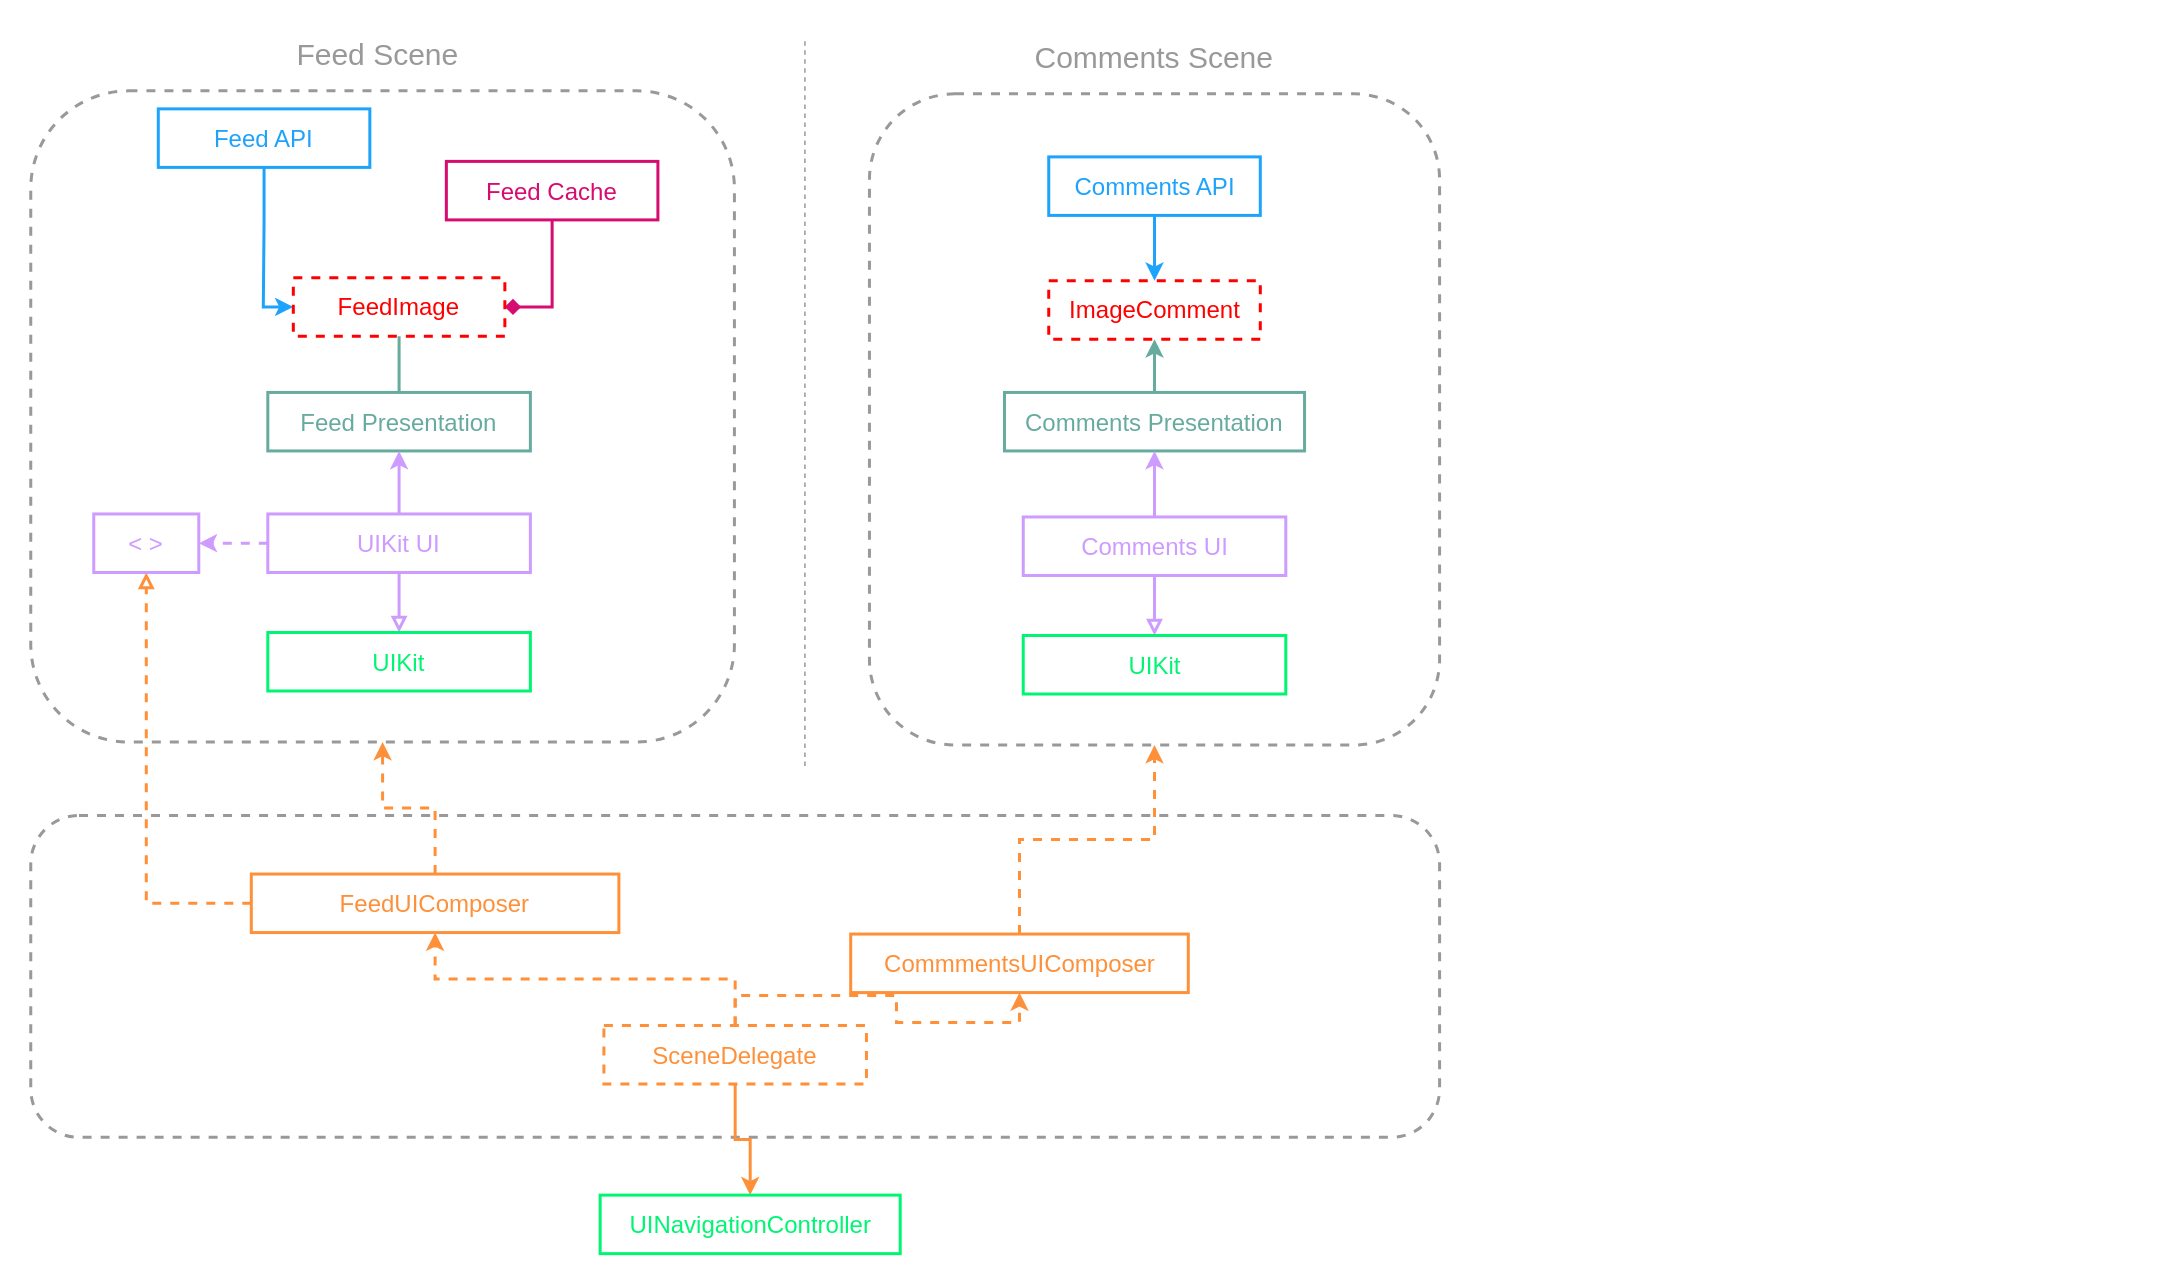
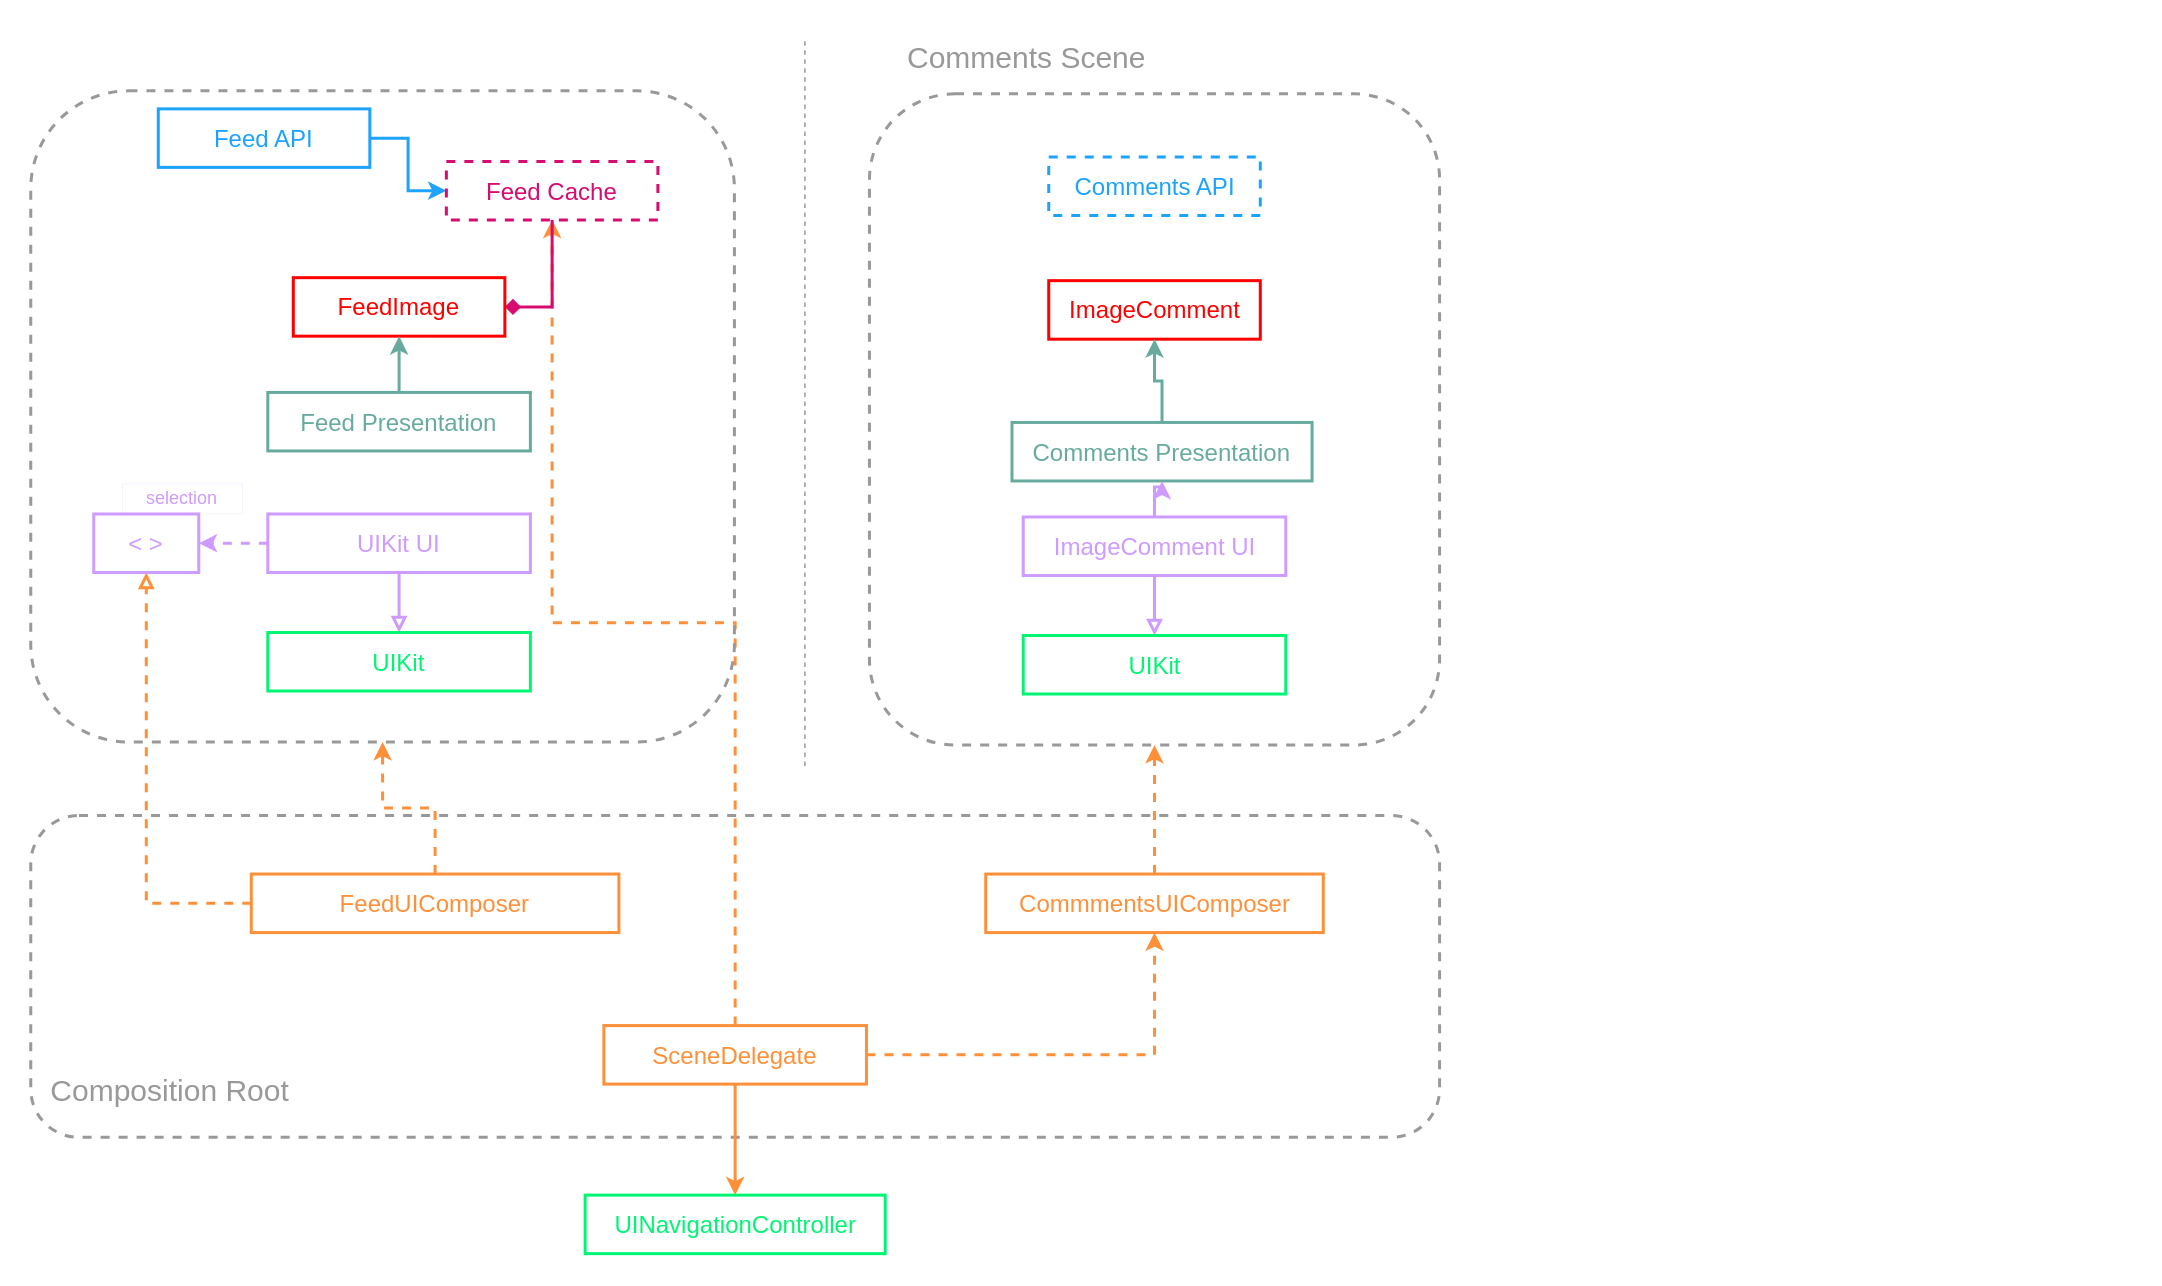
- <mxCell id="33" value="Feed Scene" style="text;html=1;strokeColor=none;fillColor=none;align=center;verticalAlign=middle;whiteSpace=wrap;rounded=0;strokeWidth=0;fontColor=#999999;fontStyle=0;fontSize=20;" vertex="1" parent="1"><mxGeometry x="188" y="20" width="127" height="30" as="geometry" /></mxCell>
- <mxCell id="44" value="Comments Scene" style="text;html=1;strokeColor=none;fillColor=none;align=center;verticalAlign=middle;whiteSpace=wrap;rounded=0;strokeWidth=0;fontColor=#999999;fontStyle=0;fontSize=20;" vertex="1" parent="1"><mxGeometry x="681" y="22" width="176" height="30" as="geometry" /></mxCell>
+ <mxCell id="44" value="Comments Scene" style="text;html=1;strokeColor=none;fillColor=none;align=center;verticalAlign=middle;whiteSpace=wrap;rounded=0;strokeWidth=0;fontColor=#999999;fontStyle=0;fontSize=20;" vertex="1" parent="1"><mxGeometry x="596" y="22" width="176" height="30" as="geometry" /></mxCell>
- <mxCell id="36" value="&lt;font style=&quot;font-size: 16px;&quot;&gt;Comments API&lt;/font&gt;" style="rounded=0;whiteSpace=wrap;html=1;fillColor=none;strokeColor=#1EA3FC;strokeWidth=2;fontColor=#1EA3FC;fontSize=16;" vertex="1" parent="1"><mxGeometry x="698.5" y="104" width="141" height="39" as="geometry" /></mxCell>
+ <mxCell id="36" value="&lt;font style=&quot;font-size: 16px;&quot;&gt;Comments API&lt;/font&gt;" style="rounded=0;whiteSpace=wrap;html=1;fillColor=none;strokeColor=#1EA3FC;strokeWidth=2;fontColor=#1EA3FC;fontSize=16;dashed=1;" vertex="1" parent="1"><mxGeometry x="698.5" y="104" width="141" height="39" as="geometry" /></mxCell>
- <mxCell id="22" value="&lt;font style=&quot;font-size: 16px;&quot;&gt;Feed Cache&lt;/font&gt;" style="rounded=0;whiteSpace=wrap;html=1;fillColor=none;strokeColor=#D70C70;strokeWidth=2;fontColor=#D70C70;fontSize=16;" vertex="1" parent="1"><mxGeometry x="297" y="107" width="141" height="39" as="geometry" /></mxCell>
+ <mxCell id="22" value="&lt;font style=&quot;font-size: 16px;&quot;&gt;Feed Cache&lt;/font&gt;" style="rounded=0;whiteSpace=wrap;html=1;fillColor=none;strokeColor=#D70C70;strokeWidth=2;fontColor=#D70C70;fontSize=16;dashed=1;" vertex="1" parent="1"><mxGeometry x="297" y="107" width="141" height="39" as="geometry" /></mxCell>
- <mxCell id="35" style="edgeStyle=orthogonalEdgeStyle;rounded=0;orthogonalLoop=1;jettySize=auto;html=1;entryX=0.5;entryY=0;entryDx=0;entryDy=0;strokeWidth=2;strokeColor=#1EA3FC;" edge="1" parent="1" source="36" target="37"><mxGeometry relative="1" as="geometry" /></mxCell>
- <mxCell id="19" style="edgeStyle=orthogonalEdgeStyle;rounded=0;orthogonalLoop=1;jettySize=auto;html=1;entryX=0;entryY=0.5;entryDx=0;entryDy=0;strokeColor=#1EA3FC;strokeWidth=2;" edge="1" parent="1" source="20" target="23"><mxGeometry relative="1" as="geometry" /></mxCell>
+ <mxCell id="19" style="edgeStyle=orthogonalEdgeStyle;rounded=0;orthogonalLoop=1;jettySize=auto;html=1;strokeColor=#1EA3FC;strokeWidth=2;" edge="1" parent="1" source="20" target="22"><mxGeometry relative="1" as="geometry" /></mxCell>
- <mxCell id="23" value="&lt;font style=&quot;font-size: 16px;&quot;&gt;FeedImage&lt;/font&gt;" style="rounded=0;whiteSpace=wrap;html=1;fillColor=none;strokeColor=#FF0000;strokeWidth=2;fontColor=#FF0000;fontSize=16;dashed=1;" vertex="1" parent="1"><mxGeometry x="195" y="184.5" width="141" height="39" as="geometry" /></mxCell>
+ <mxCell id="23" value="&lt;font style=&quot;font-size: 16px;&quot;&gt;FeedImage&lt;/font&gt;" style="rounded=0;whiteSpace=wrap;html=1;fillColor=none;strokeColor=#FF0000;strokeWidth=2;fontColor=#FF0000;fontSize=16;" vertex="1" parent="1"><mxGeometry x="195" y="184.5" width="141" height="39" as="geometry" /></mxCell>
- <mxCell id="37" value="&lt;font style=&quot;font-size: 16px;&quot;&gt;ImageComment&lt;/font&gt;" style="rounded=0;whiteSpace=wrap;html=1;fillColor=none;strokeColor=#FF0000;strokeWidth=2;fontColor=#FF0000;fontSize=16;dashed=1;" vertex="1" parent="1"><mxGeometry x="698.5" y="186.5" width="141" height="39" as="geometry" /></mxCell>
+ <mxCell id="37" value="&lt;font style=&quot;font-size: 16px;&quot;&gt;ImageComment&lt;/font&gt;" style="rounded=0;whiteSpace=wrap;html=1;fillColor=none;strokeColor=#FF0000;strokeWidth=2;fontColor=#FF0000;fontSize=16;" vertex="1" parent="1"><mxGeometry x="698.5" y="186.5" width="141" height="39" as="geometry" /></mxCell>
- <mxCell id="24" style="edgeStyle=orthogonalEdgeStyle;rounded=0;orthogonalLoop=1;jettySize=auto;html=1;entryX=0.5;entryY=1;entryDx=0;entryDy=0;strokeColor=#67AB9F;strokeWidth=2;endArrow=none;" edge="1" parent="1" source="25" target="23"><mxGeometry relative="1" as="geometry" /></mxCell>
+ <mxCell id="24" style="edgeStyle=orthogonalEdgeStyle;rounded=0;orthogonalLoop=1;jettySize=auto;html=1;entryX=0.5;entryY=1;entryDx=0;entryDy=0;strokeColor=#67AB9F;strokeWidth=2;" edge="1" parent="1" source="25" target="23"><mxGeometry relative="1" as="geometry" /></mxCell>
- <mxCell id="39" value="&lt;font style=&quot;font-size: 16px;&quot;&gt;Comments Presentation&lt;/font&gt;" style="rounded=0;whiteSpace=wrap;html=1;fillColor=none;strokeColor=#67AB9F;strokeWidth=2;fontColor=#67AB9F;fontSize=16;" vertex="1" parent="1"><mxGeometry x="669" y="261" width="200" height="39" as="geometry" /></mxCell>
+ <mxCell id="39" value="&lt;font style=&quot;font-size: 16px;&quot;&gt;Comments Presentation&lt;/font&gt;" style="rounded=0;whiteSpace=wrap;html=1;fillColor=none;strokeColor=#67AB9F;strokeWidth=2;fontColor=#67AB9F;fontSize=16;" vertex="1" parent="1"><mxGeometry x="674" y="281" width="200" height="39" as="geometry" /></mxCell>
- <mxCell id="26" style="edgeStyle=orthogonalEdgeStyle;rounded=0;orthogonalLoop=1;jettySize=auto;html=1;entryX=0.5;entryY=1;entryDx=0;entryDy=0;strokeColor=#CE9BFF;strokeWidth=2;" edge="1" parent="1" source="29" target="25"><mxGeometry relative="1" as="geometry" /></mxCell>
+ <mxCell id="32" value="selection" style="text;html=1;strokeColor=#CE9BFF;fillColor=none;align=center;verticalAlign=middle;whiteSpace=wrap;rounded=0;strokeWidth=0;fontColor=#CE9BFF;fontStyle=0;fontSize=12;" vertex="1" parent="1"><mxGeometry x="81" y="322" width="80" height="20" as="geometry" /></mxCell>
- <mxCell id="42" value="&lt;font style=&quot;font-size: 16px;&quot;&gt;Comments UI&lt;/font&gt;" style="rounded=0;whiteSpace=wrap;html=1;fillColor=none;strokeColor=#CE9BFF;strokeWidth=2;fontColor=#CE9BFF;fontSize=16;" vertex="1" parent="1"><mxGeometry x="681.5" y="344" width="175" height="39" as="geometry" /></mxCell>
+ <mxCell id="42" value="&lt;font style=&quot;font-size: 16px;&quot;&gt;ImageComment UI&lt;/font&gt;" style="rounded=0;whiteSpace=wrap;html=1;fillColor=none;strokeColor=#CE9BFF;strokeWidth=2;fontColor=#CE9BFF;fontSize=16;" vertex="1" parent="1"><mxGeometry x="681.5" y="344" width="175" height="39" as="geometry" /></mxCell>
- <mxCell id="16" value="CommmentsUIComposer" style="rounded=0;whiteSpace=wrap;html=1;fillColor=none;strokeColor=#FE9039;strokeWidth=2;fontColor=#FE9039;fontSize=16;" vertex="1" parent="1"><mxGeometry x="566.5" y="622" width="225" height="39" as="geometry" /></mxCell>
+ <mxCell id="16" value="CommmentsUIComposer" style="rounded=0;whiteSpace=wrap;html=1;fillColor=none;strokeColor=#FE9039;strokeWidth=2;fontColor=#FE9039;fontSize=16;" vertex="1" parent="1"><mxGeometry x="656.5" y="582" width="225" height="39" as="geometry" /></mxCell>
- <mxCell id="9" style="edgeStyle=orthogonalEdgeStyle;rounded=0;orthogonalLoop=1;jettySize=auto;html=1;entryX=0.5;entryY=1;entryDx=0;entryDy=0;strokeWidth=2;strokeColor=#FE9039;dashed=1;" edge="1" parent="1" source="11" target="14"><mxGeometry relative="1" as="geometry" /></mxCell>
+ <mxCell id="9" style="edgeStyle=orthogonalEdgeStyle;rounded=0;orthogonalLoop=1;jettySize=auto;html=1;strokeWidth=2;strokeColor=#FE9039;dashed=1;" edge="1" parent="1" source="11" target="22"><mxGeometry relative="1" as="geometry" /></mxCell>
- <mxCell id="11" value="SceneDelegate" style="rounded=0;whiteSpace=wrap;html=1;fillColor=none;strokeColor=#FE9039;strokeWidth=2;fontColor=#FE9039;fontSize=16;dashed=1;" parent="1" vertex="1"><mxGeometry x="402" y="683" width="175" height="39" as="geometry" /></mxCell>
+ <mxCell id="11" value="SceneDelegate" style="rounded=0;whiteSpace=wrap;html=1;fillColor=none;strokeColor=#FE9039;strokeWidth=2;fontColor=#FE9039;fontSize=16;" parent="1" vertex="1"><mxGeometry x="402" y="683" width="175" height="39" as="geometry" /></mxCell>
+ <mxCell id="46" value="Composition Root" style="text;html=1;strokeColor=none;fillColor=none;align=center;verticalAlign=middle;whiteSpace=wrap;rounded=0;strokeWidth=0;fontColor=#999999;fontStyle=0;fontSize=20;" vertex="1" parent="1"><mxGeometry x="25" y="711" width="176" height="30" as="geometry" /></mxCell>
- <mxCell id="17" value="&lt;font style=&quot;font-size: 16px;&quot;&gt;UINavigationController&lt;/font&gt;" style="rounded=0;whiteSpace=wrap;html=1;fillColor=none;strokeColor=#00F573;strokeWidth=2;fontColor=#00F573;fontSize=16;" vertex="1" parent="1"><mxGeometry x="399.5" y="796" width="200" height="39" as="geometry" /></mxCell>
+ <mxCell id="17" value="&lt;font style=&quot;font-size: 16px;&quot;&gt;UINavigationController&lt;/font&gt;" style="rounded=0;whiteSpace=wrap;html=1;fillColor=none;strokeColor=#00F573;strokeWidth=2;fontColor=#00F573;fontSize=16;" vertex="1" parent="1"><mxGeometry x="389.5" y="796" width="200" height="39" as="geometry" /></mxCell>
